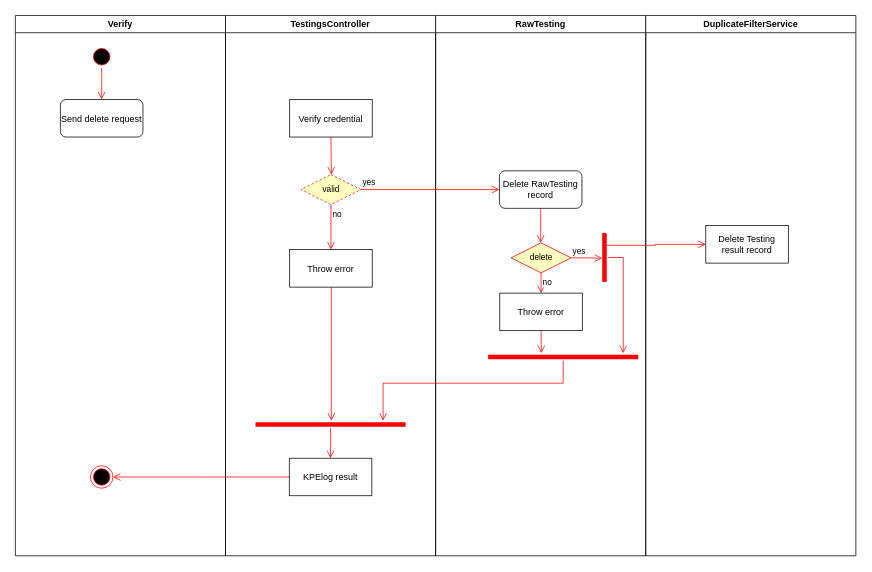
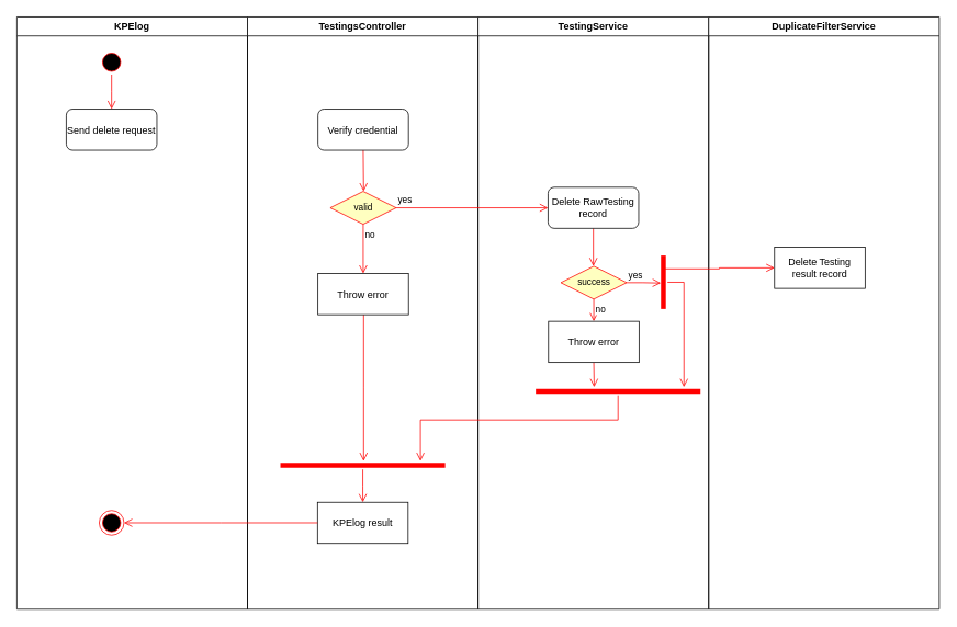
- <mxCell id="2" value="Verify" style="swimlane;whiteSpace=wrap" parent="1" vertex="1"><mxGeometry x="20" y="20" width="280" height="720" as="geometry" /></mxCell>
+ <mxCell id="2" value="KPElog" style="swimlane;whiteSpace=wrap" parent="1" vertex="1"><mxGeometry x="20" y="20" width="280" height="720" as="geometry" /></mxCell>
- <mxCell id="17" value="RawTesting" style="swimlane;whiteSpace=wrap" parent="1" vertex="1"><mxGeometry x="580" y="20" width="280" height="720" as="geometry" /></mxCell>
+ <mxCell id="17" value="TestingService" style="swimlane;whiteSpace=wrap" parent="1" vertex="1"><mxGeometry x="580" y="20" width="280" height="720" as="geometry" /></mxCell>
- <mxCell id="9" value="Verify credential" style="" parent="7" vertex="1"><mxGeometry x="85.5" y="112" width="110" height="50" as="geometry" /></mxCell>
+ <mxCell id="9" value="Verify credential" style="rounded=1;" parent="7" vertex="1"><mxGeometry x="85.5" y="112" width="110" height="50" as="geometry" /></mxCell>
- <mxCell id="10" value="valid" style="rhombus;whiteSpace=wrap;html=1;fontColor=#000000;fillColor=#ffffc0;strokeColor=#ff0000;fontFamily=Helvetica;fontSize=11;dashed=1;" vertex="1" parent="7"><mxGeometry x="100.5" y="212" width="80" height="40" as="geometry" /></mxCell>
+ <mxCell id="10" value="valid" style="rhombus;whiteSpace=wrap;html=1;fontColor=#000000;fillColor=#ffffc0;strokeColor=#ff0000;fontFamily=Helvetica;fontSize=11;" vertex="1" parent="7"><mxGeometry x="100.5" y="212" width="80" height="40" as="geometry" /></mxCell>
- <mxCell id="20" value="delete" style="rhombus;whiteSpace=wrap;html=1;fontColor=#000000;fillColor=#ffffc0;strokeColor=#ff0000;fontFamily=Helvetica;fontSize=11;" vertex="1" parent="17"><mxGeometry x="100.5" y="303" width="80" height="40" as="geometry" /></mxCell>
+ <mxCell id="20" value="success" style="rhombus;whiteSpace=wrap;html=1;fontColor=#000000;fillColor=#ffffc0;strokeColor=#ff0000;fontFamily=Helvetica;fontSize=11;" vertex="1" parent="17"><mxGeometry x="100.5" y="303" width="80" height="40" as="geometry" /></mxCell>
